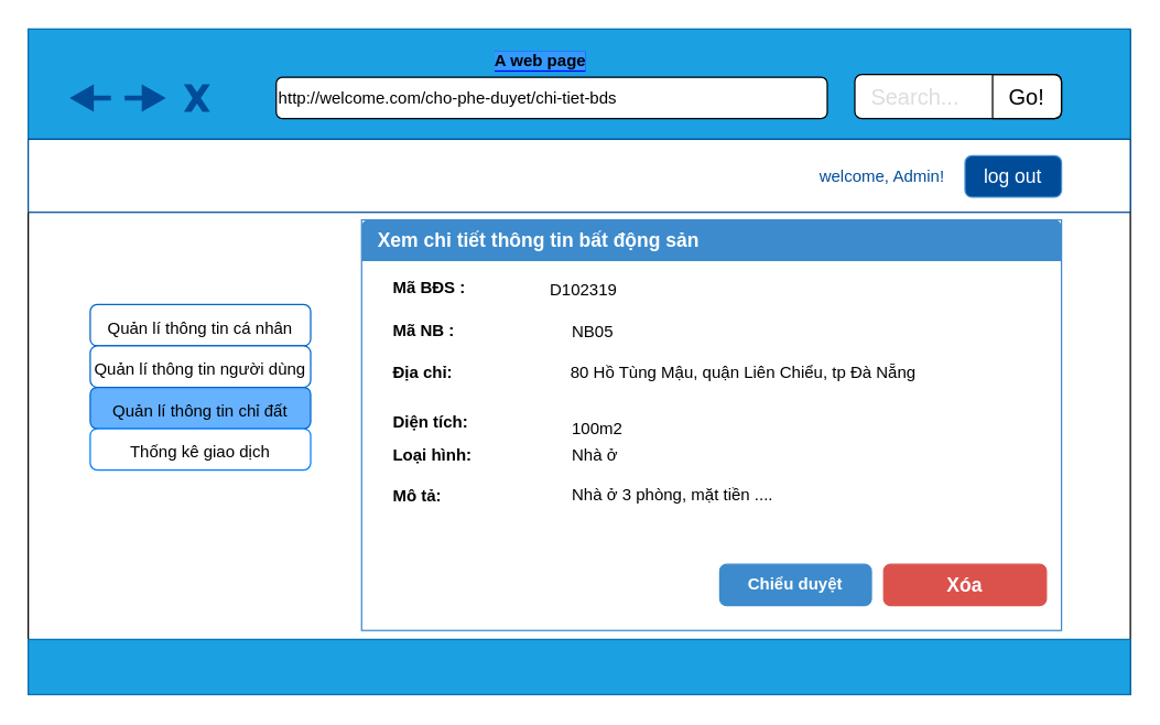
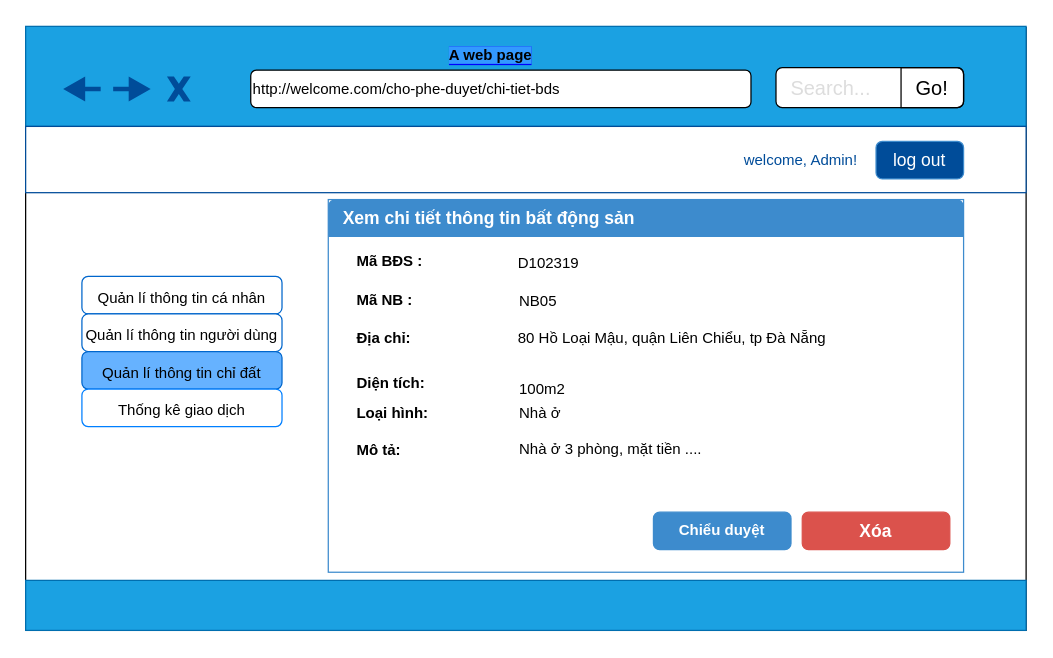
- <mxCell id="24" value="D102319" style="text;html=1;strokeColor=none;fillColor=none;align=left;verticalAlign=middle;whiteSpace=wrap;rounded=0;" parent="20" vertex="1"><mxGeometry x="135" y="40" width="340" height="21" as="geometry" /></mxCell>
+ <mxCell id="24" value="D102319" style="text;html=1;strokeColor=none;fillColor=none;align=left;verticalAlign=middle;whiteSpace=wrap;rounded=0;" parent="20" vertex="1"><mxGeometry x="150" y="40" width="340" height="21" as="geometry" /></mxCell>
- <mxCell id="25" value="80 Hồ Tùng Mậu, quận Liên Chiểu, tp Đà Nẵng" style="text;html=1;strokeColor=none;fillColor=none;align=left;verticalAlign=middle;whiteSpace=wrap;rounded=0;" parent="20" vertex="1"><mxGeometry x="150" y="94" width="321" height="34" as="geometry" /></mxCell>
+ <mxCell id="25" value="80 Hồ Loại Mậu, quận Liên Chiểu, tp Đà Nẵng" style="text;html=1;strokeColor=none;fillColor=none;align=left;verticalAlign=middle;whiteSpace=wrap;rounded=0;" parent="20" vertex="1"><mxGeometry x="150" y="94" width="321" height="34" as="geometry" /></mxCell>
